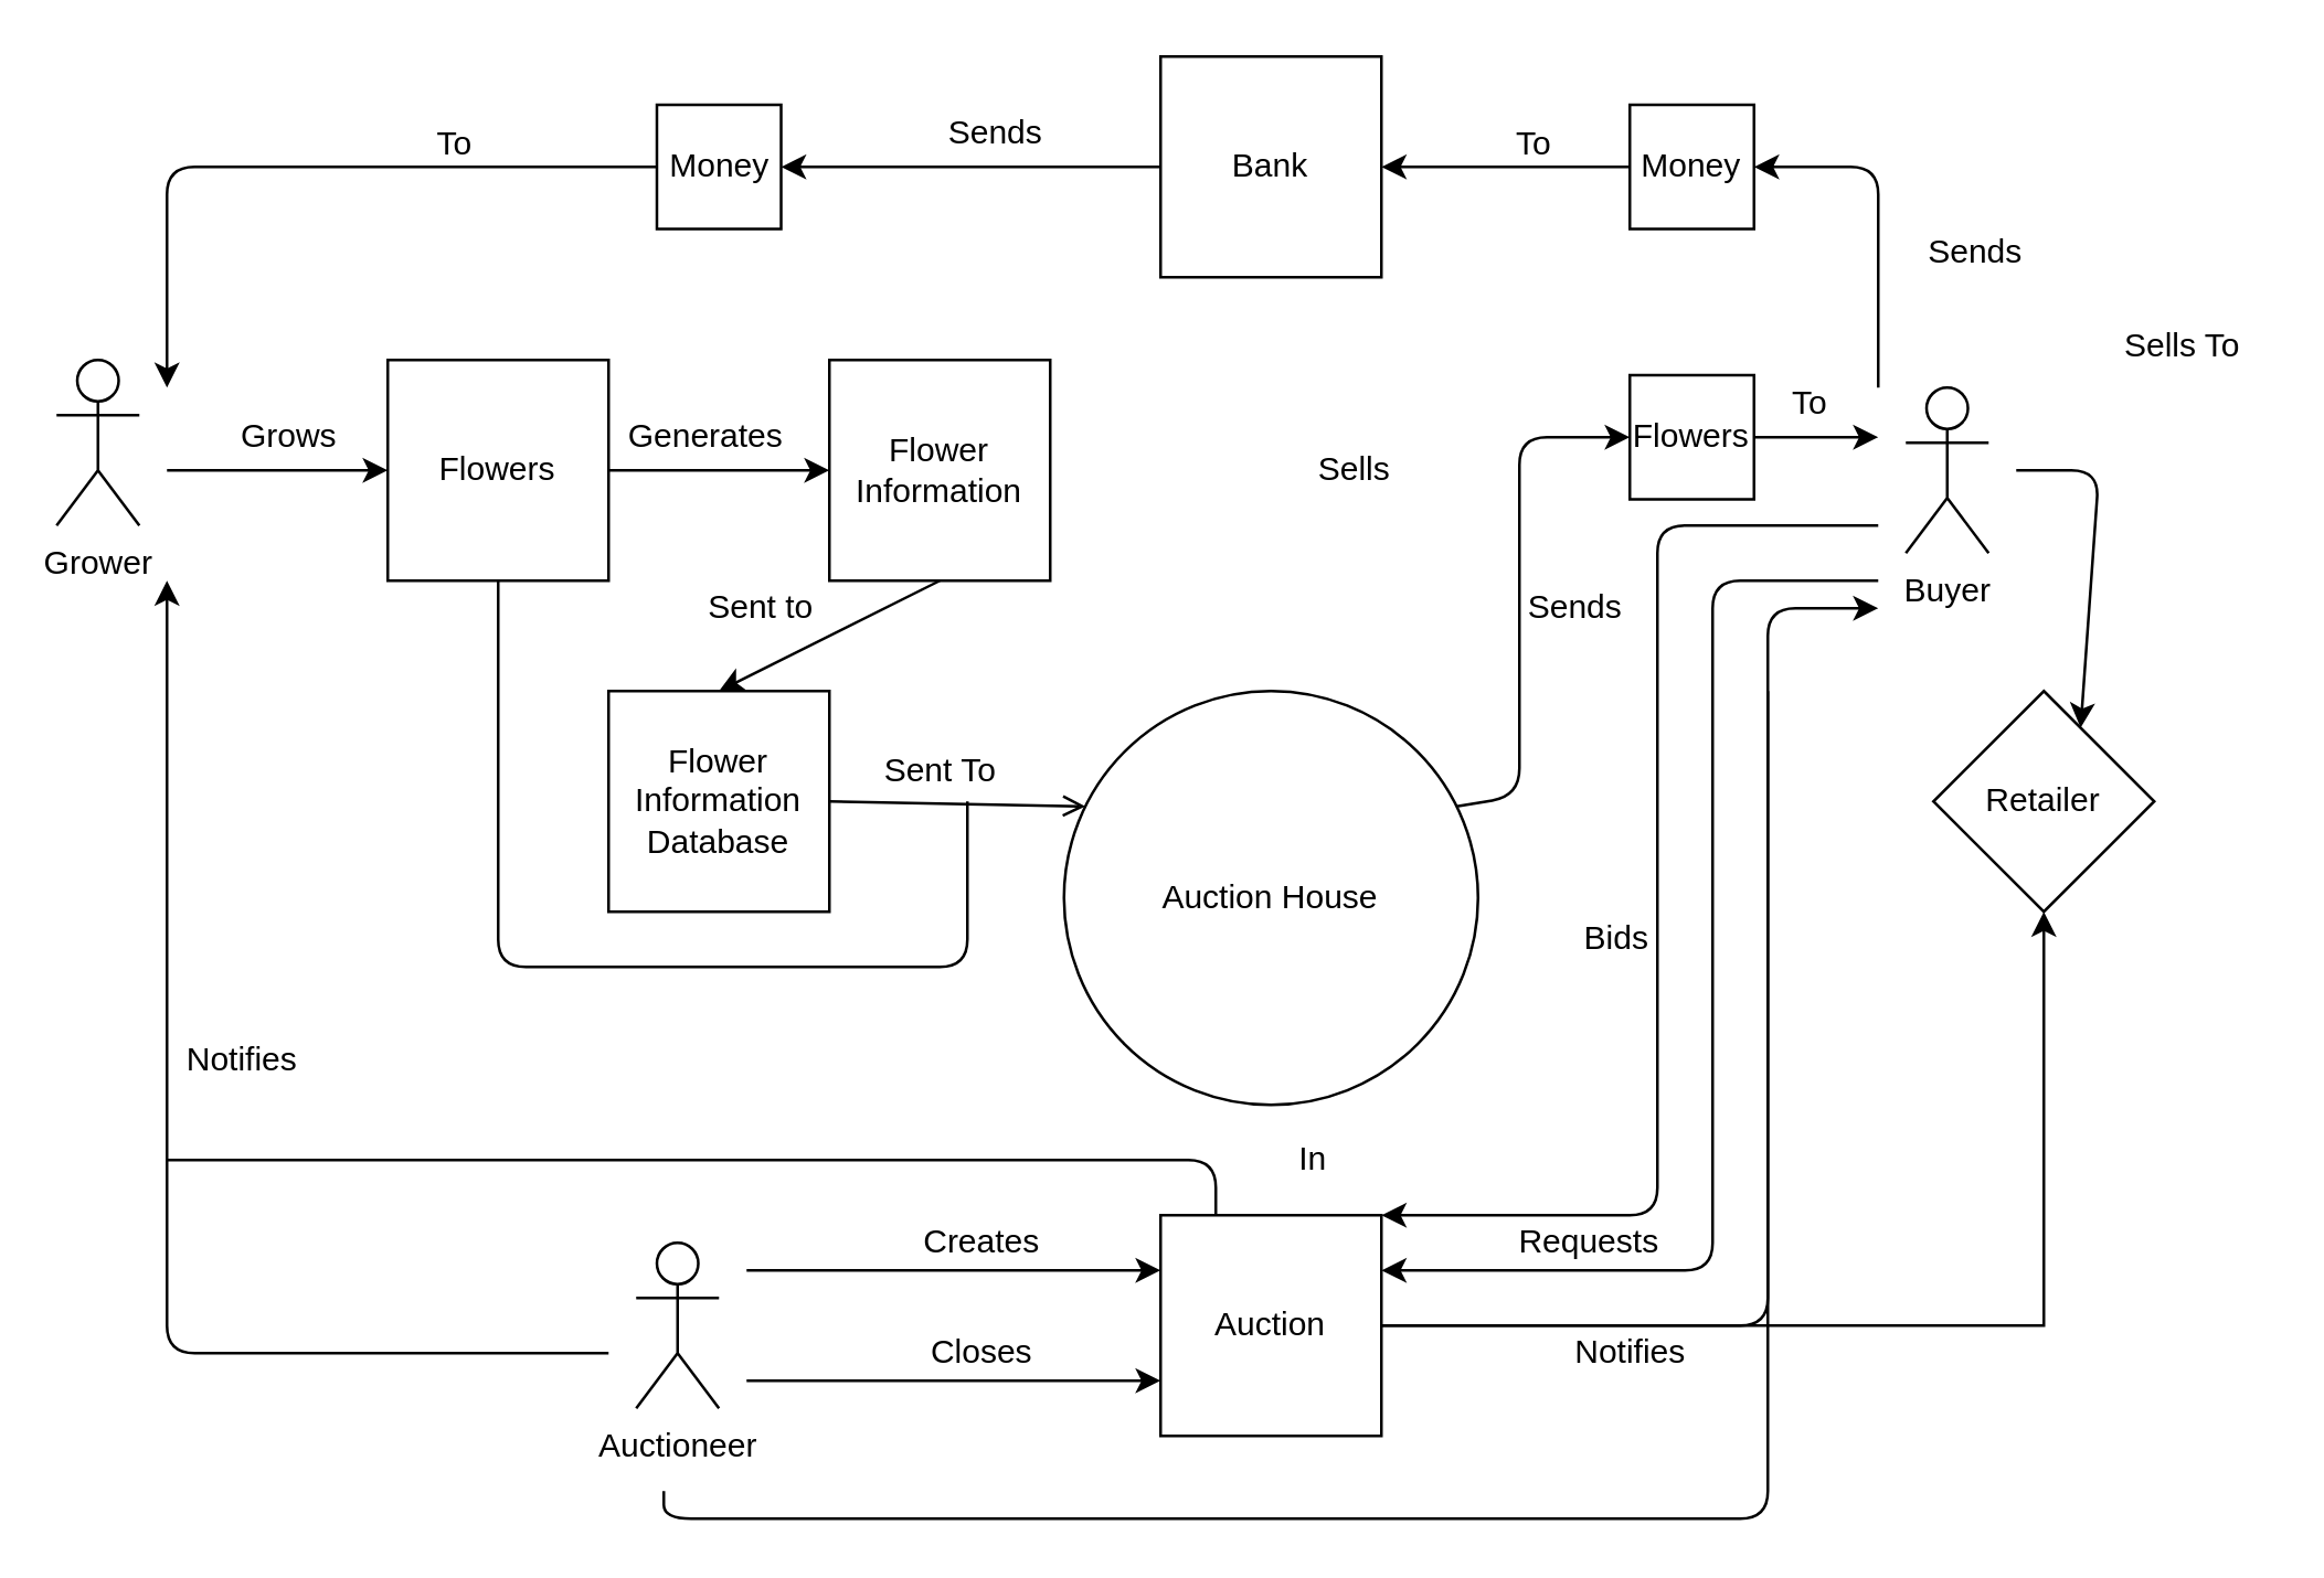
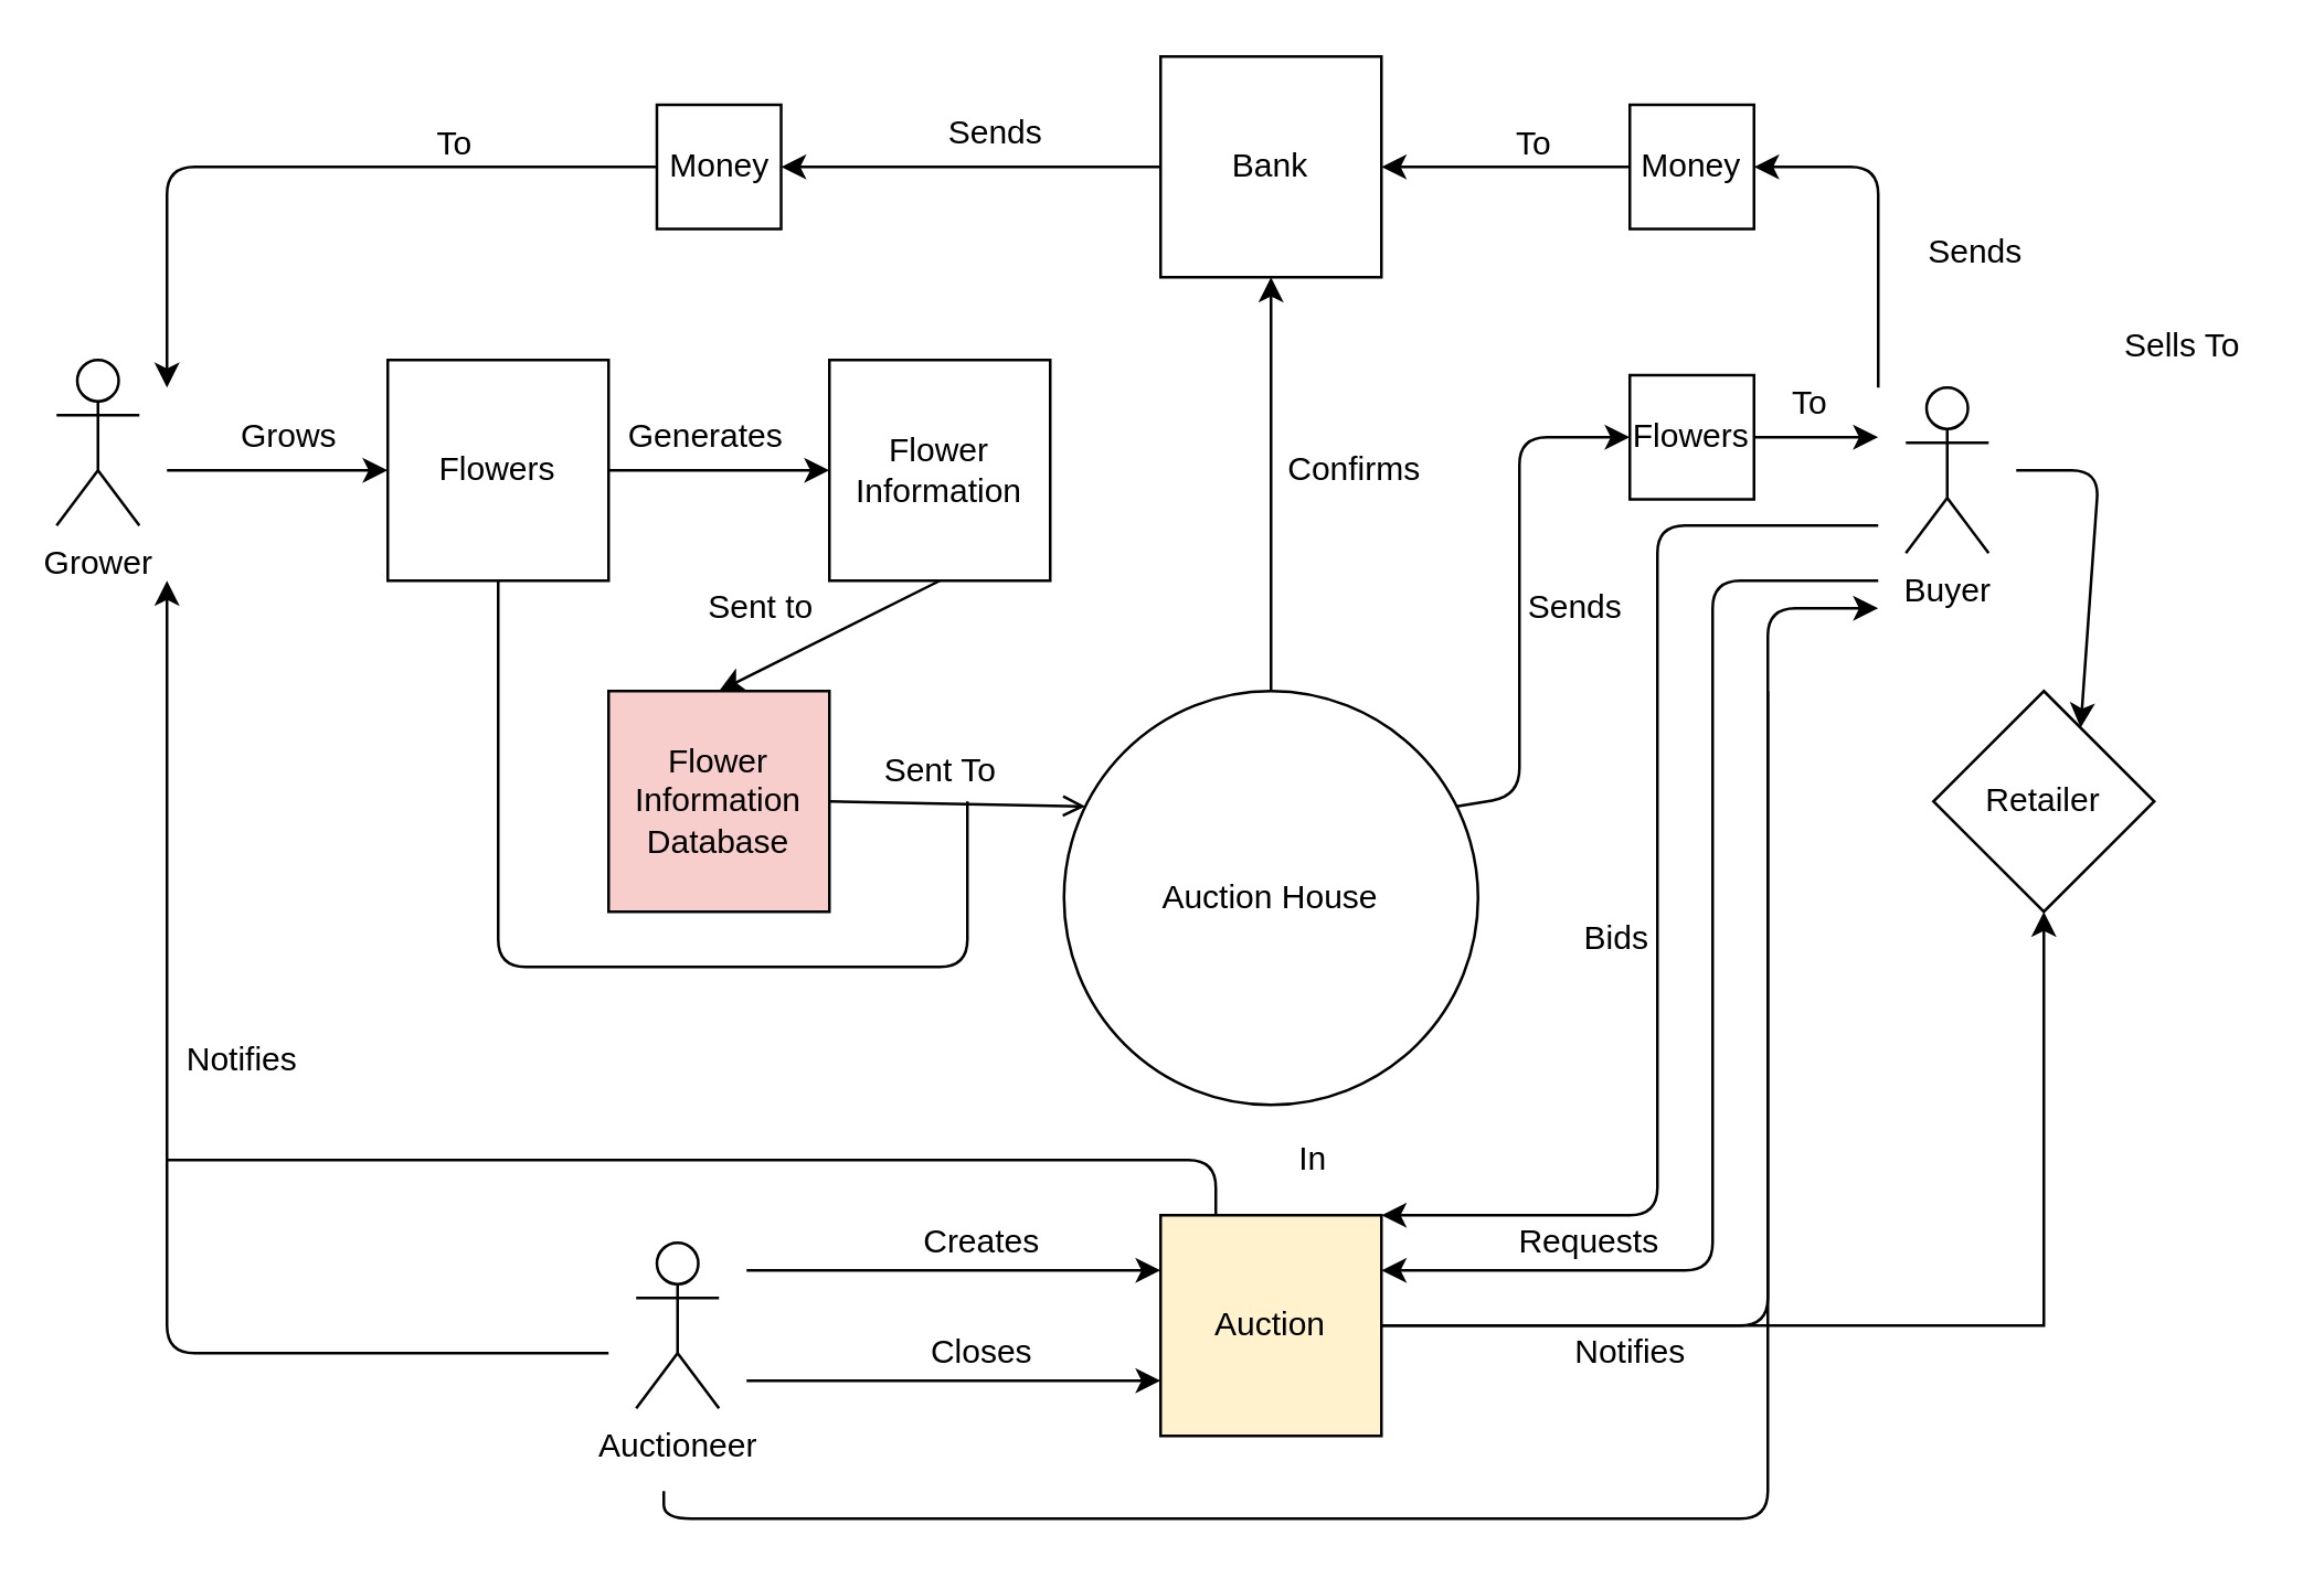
- <mxCell id="18" value="Sells" style="text;html=1;align=center;verticalAlign=middle;resizable=0;points=[];autosize=1;" vertex="1" parent="1"><mxGeometry x="460" y="160" width="60" height="20" as="geometry" /></mxCell>
+ <mxCell id="18" value="Confirms" style="text;html=1;align=center;verticalAlign=middle;resizable=0;points=[];autosize=1;" vertex="1" parent="1"><mxGeometry x="460" y="160" width="60" height="20" as="geometry" /></mxCell>
+ <mxCell id="17" value="" style="endArrow=classic;html=1;entryX=0.5;entryY=1;entryDx=0;entryDy=0;" edge="1" parent="1" source="12" target="16"><mxGeometry width="50" height="50" relative="1" as="geometry"><mxPoint x="20" y="470" as="sourcePoint" /><mxPoint x="70" y="420" as="targetPoint" /></mxGeometry></mxCell>
- <mxCell id="9" value="Flower Information Database" style="whiteSpace=wrap;html=1;aspect=fixed;" vertex="1" parent="1"><mxGeometry x="220" y="250" width="80" height="80" as="geometry" /></mxCell>
+ <mxCell id="9" value="Flower Information Database" style="whiteSpace=wrap;html=1;aspect=fixed;fillColor=#f8cecc;" vertex="1" parent="1"><mxGeometry x="220" y="250" width="80" height="80" as="geometry" /></mxCell>
- <mxCell id="28" value="Auction" style="whiteSpace=wrap;html=1;aspect=fixed;" vertex="1" parent="1"><mxGeometry x="420" y="440" width="80" height="80" as="geometry" /></mxCell>
+ <mxCell id="28" value="Auction" style="whiteSpace=wrap;html=1;aspect=fixed;fillColor=#fff2cc;" vertex="1" parent="1"><mxGeometry x="420" y="440" width="80" height="80" as="geometry" /></mxCell>
